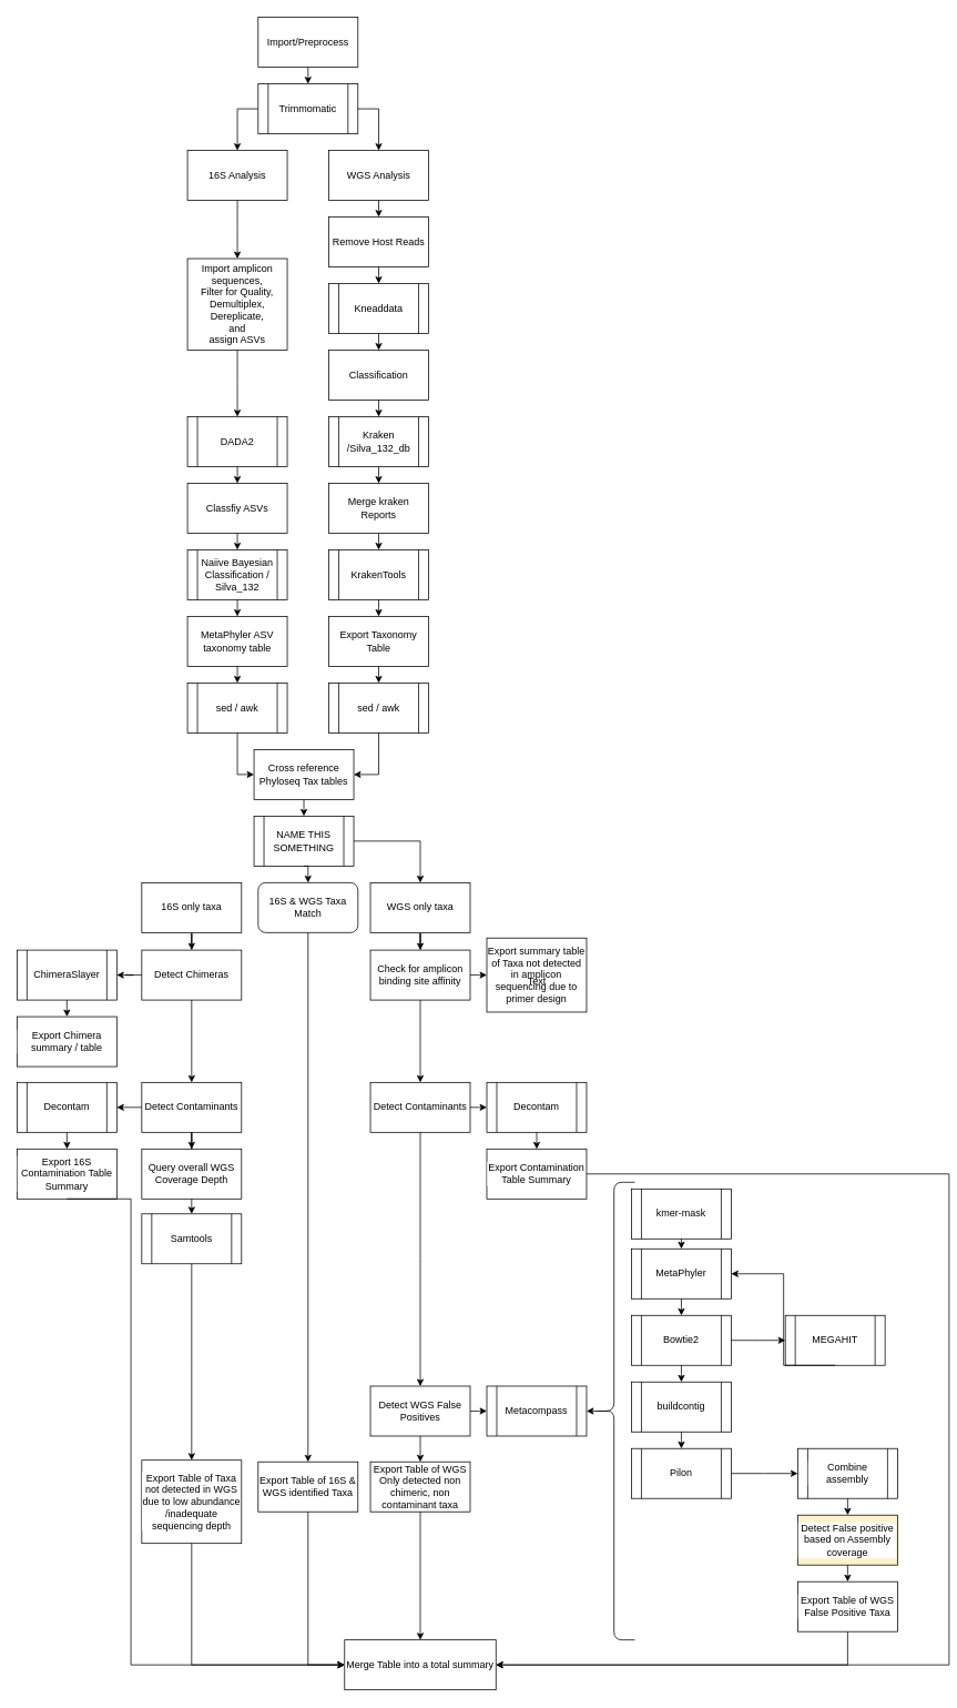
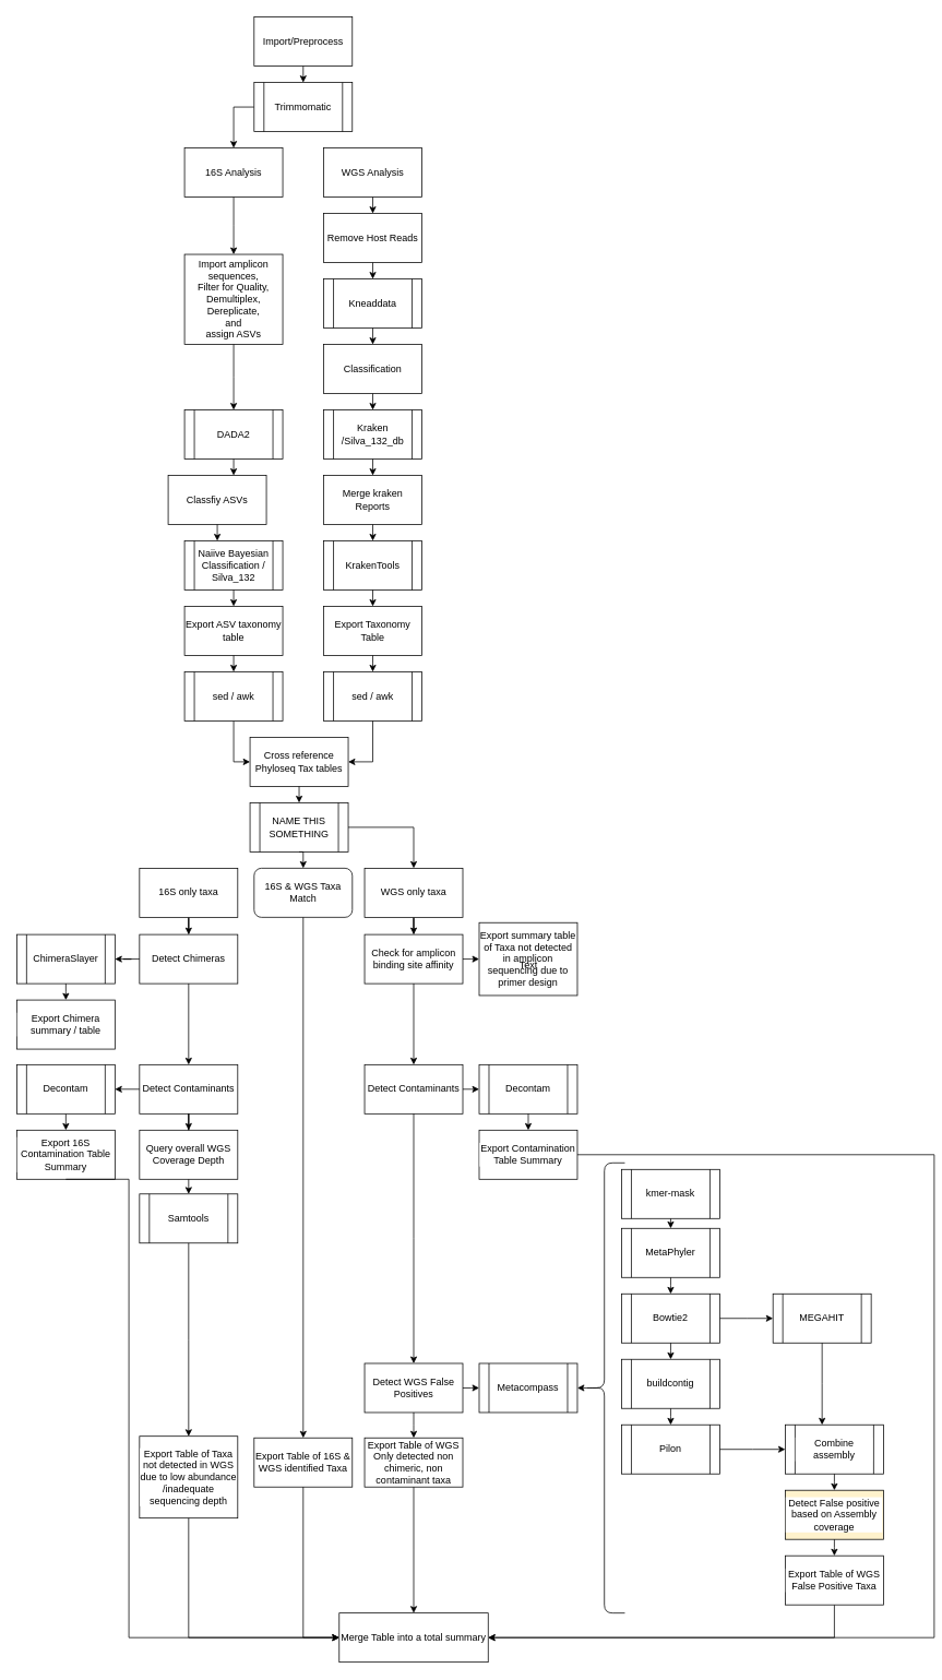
- <mxCell id="53" style="edgeStyle=elbowEdgeStyle;rounded=0;orthogonalLoop=1;jettySize=auto;html=1;exitX=1;exitY=0.5;exitDx=0;exitDy=0;entryX=0.5;entryY=0;entryDx=0;entryDy=0;" parent="5" source="7" target="14" edge="1"><mxGeometry relative="1" as="geometry"><Array as="points"><mxPoint x="435" y="134" /><mxPoint x="441" y="134" /><mxPoint x="512" y="236" /></Array></mxGeometry></mxCell>
- <mxCell id="93" value="Classfiy ASVs" style="rounded=0;whiteSpace=wrap;html=1;" parent="90" vertex="1"><mxGeometry x="205" y="400" width="120" height="60" as="geometry" /></mxCell>
+ <mxCell id="93" value="Classfiy ASVs" style="rounded=0;whiteSpace=wrap;html=1;" parent="90" vertex="1"><mxGeometry x="185" y="400" width="120" height="60" as="geometry" /></mxCell>
- <mxCell id="95" value="MetaPhyler ASV taxonomy table" style="rounded=0;whiteSpace=wrap;html=1;" parent="90" vertex="1"><mxGeometry x="205" y="560" width="120" height="60" as="geometry" /></mxCell>
+ <mxCell id="95" value="Export ASV taxonomy table" style="rounded=0;whiteSpace=wrap;html=1;" parent="90" vertex="1"><mxGeometry x="205" y="560" width="120" height="60" as="geometry" /></mxCell>
- <mxCell id="79" style="edgeStyle=elbowEdgeStyle;rounded=0;orthogonalLoop=1;jettySize=auto;html=1;exitX=0.5;exitY=1;exitDx=0;exitDy=0;" parent="5" source="41" target="39" edge="1"><mxGeometry relative="1" as="geometry" /></mxCell>
+ <mxCell id="79" style="edgeStyle=elbowEdgeStyle;rounded=0;orthogonalLoop=1;jettySize=auto;html=1;exitX=0.5;exitY=1;exitDx=0;exitDy=0;" parent="5" source="41" target="44" edge="1"><mxGeometry relative="1" as="geometry" /></mxCell>
